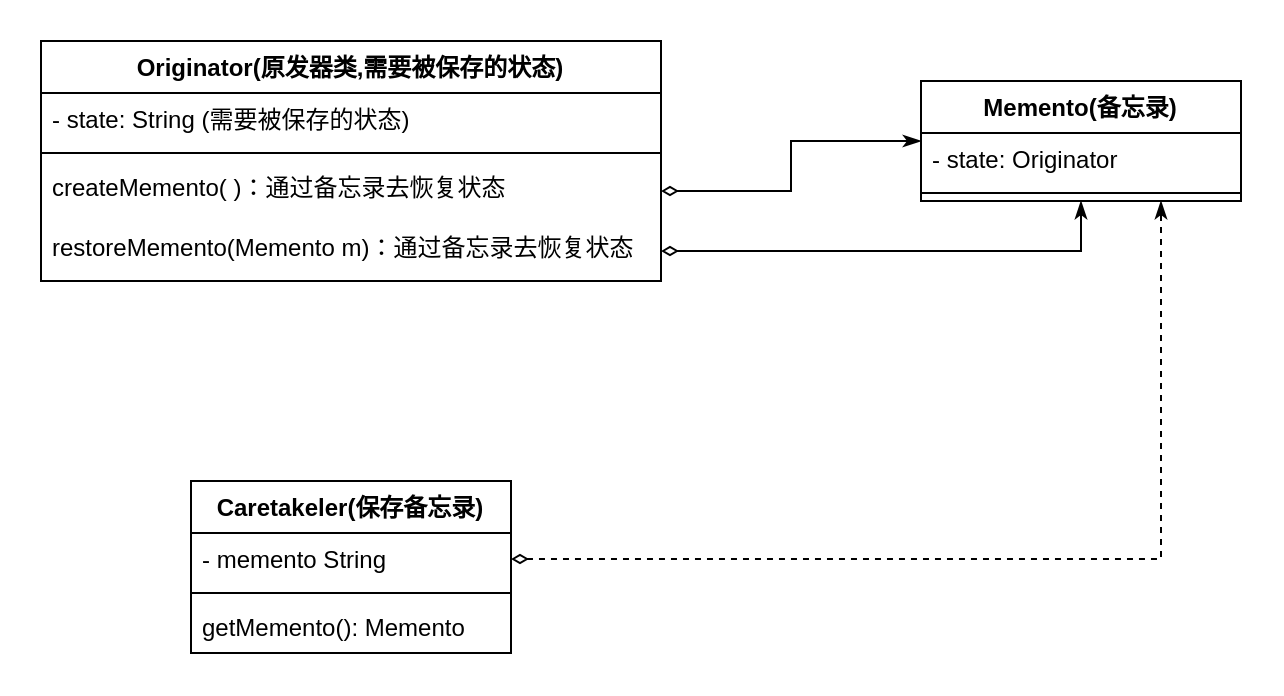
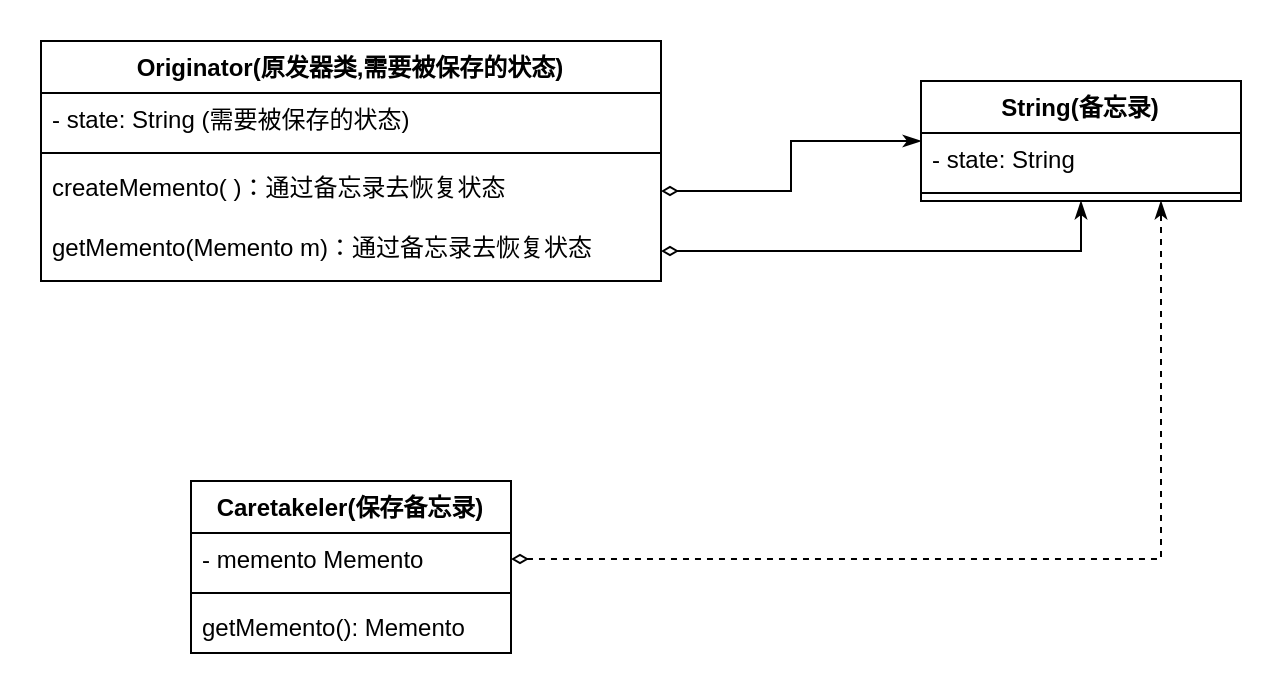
- <mxCell id="7" value="Memento(备忘录)" style="swimlane;fontStyle=1;align=center;verticalAlign=top;childLayout=stackLayout;horizontal=1;startSize=26;horizontalStack=0;resizeParent=1;resizeParentMax=0;resizeLast=0;collapsible=1;marginBottom=0;" vertex="1" parent="1"><mxGeometry x="460" y="40" width="160" height="60" as="geometry" /></mxCell>
+ <mxCell id="7" value="String(备忘录)" style="swimlane;fontStyle=1;align=center;verticalAlign=top;childLayout=stackLayout;horizontal=1;startSize=26;horizontalStack=0;resizeParent=1;resizeParentMax=0;resizeLast=0;collapsible=1;marginBottom=0;" vertex="1" parent="1"><mxGeometry x="460" y="40" width="160" height="60" as="geometry" /></mxCell>
- <mxCell id="8" value="- state: Originator" style="text;strokeColor=none;fillColor=none;align=left;verticalAlign=top;spacingLeft=4;spacingRight=4;overflow=hidden;rotatable=0;points=[[0,0.5],[1,0.5]];portConstraint=eastwest;" vertex="1" parent="7"><mxGeometry y="26" width="160" height="26" as="geometry" /></mxCell>
+ <mxCell id="8" value="- state: String" style="text;strokeColor=none;fillColor=none;align=left;verticalAlign=top;spacingLeft=4;spacingRight=4;overflow=hidden;rotatable=0;points=[[0,0.5],[1,0.5]];portConstraint=eastwest;" vertex="1" parent="7"><mxGeometry y="26" width="160" height="26" as="geometry" /></mxCell>
- <mxCell id="6" value="restoreMemento(Memento m)：通过备忘录去恢复状态" style="text;strokeColor=none;fillColor=none;align=left;verticalAlign=top;spacingLeft=4;spacingRight=4;overflow=hidden;rotatable=0;points=[[0,0.5],[1,0.5]];portConstraint=eastwest;" vertex="1" parent="2"><mxGeometry y="90" width="310" height="30" as="geometry" /></mxCell>
+ <mxCell id="6" value="getMemento(Memento m)：通过备忘录去恢复状态" style="text;strokeColor=none;fillColor=none;align=left;verticalAlign=top;spacingLeft=4;spacingRight=4;overflow=hidden;rotatable=0;points=[[0,0.5],[1,0.5]];portConstraint=eastwest;" vertex="1" parent="2"><mxGeometry y="90" width="310" height="30" as="geometry" /></mxCell>
- <mxCell id="13" value="- memento String" style="text;strokeColor=none;fillColor=none;align=left;verticalAlign=top;spacingLeft=4;spacingRight=4;overflow=hidden;rotatable=0;points=[[0,0.5],[1,0.5]];portConstraint=eastwest;" vertex="1" parent="12"><mxGeometry y="26" width="160" height="26" as="geometry" /></mxCell>
+ <mxCell id="13" value="- memento Memento" style="text;strokeColor=none;fillColor=none;align=left;verticalAlign=top;spacingLeft=4;spacingRight=4;overflow=hidden;rotatable=0;points=[[0,0.5],[1,0.5]];portConstraint=eastwest;" vertex="1" parent="12"><mxGeometry y="26" width="160" height="26" as="geometry" /></mxCell>
